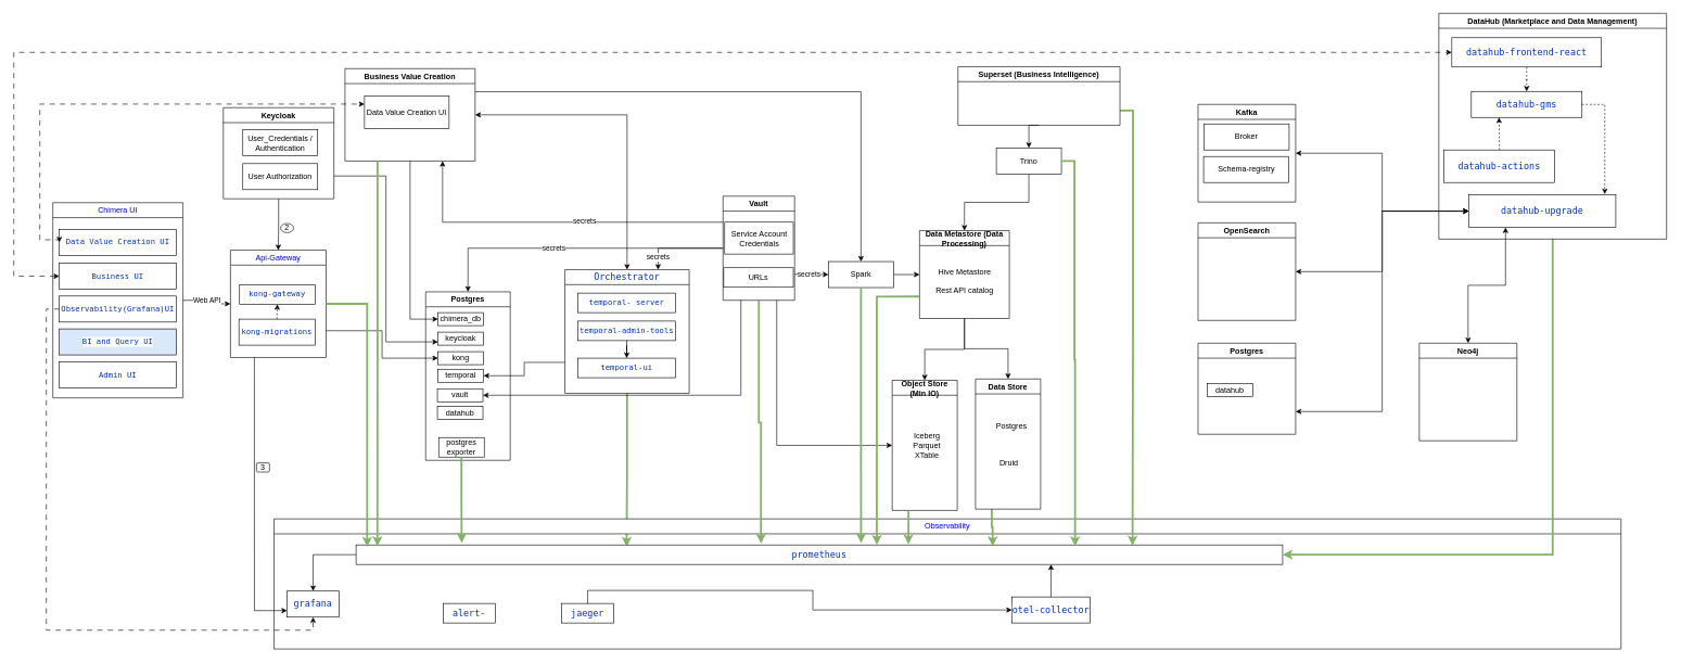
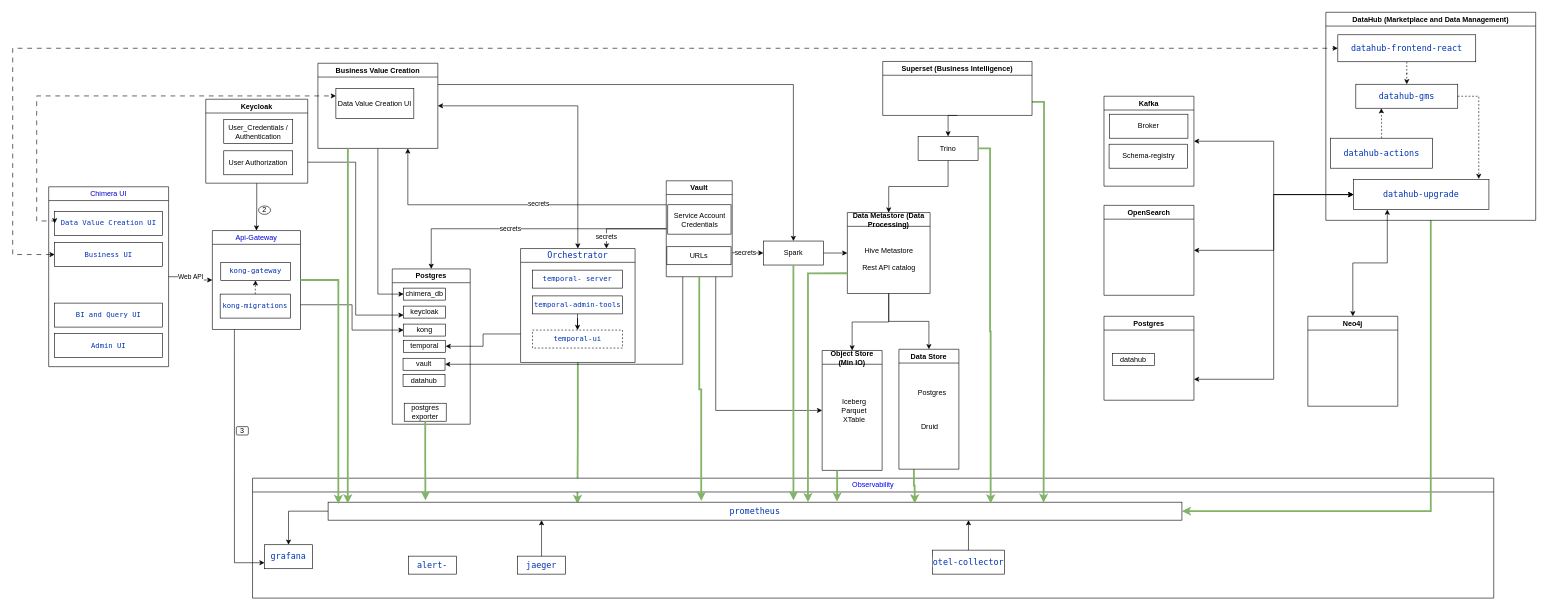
- <mxCell id="65" value="&lt;div style=&quot;text-align: start; background-color: rgb(255, 255, 255);&quot;&gt;&lt;pre style=&quot;font-family: &amp;quot;JetBrains Mono&amp;quot;, monospace;&quot;&gt;&lt;font style=&quot;font-size: 12px;&quot; color=&quot;#0033b3&quot;&gt;Observability(Grafana)UI&lt;/font&gt;&lt;/pre&gt;&lt;/div&gt;" style="rounded=0;whiteSpace=wrap;html=1;" parent="62" vertex="1"><mxGeometry x="10" y="143.5" width="180" height="40" as="geometry" /></mxCell>
- <mxCell id="66" value="&lt;div style=&quot;text-align: start; background-color: rgb(255, 255, 255);&quot;&gt;&lt;pre style=&quot;font-family: &amp;quot;JetBrains Mono&amp;quot;, monospace;&quot;&gt;&lt;font style=&quot;font-size: 12px;&quot; color=&quot;#0033b3&quot;&gt;BI and Query UI&lt;/font&gt;&lt;/pre&gt;&lt;/div&gt;" style="rounded=0;whiteSpace=wrap;html=1;fillColor=#dae8fc;" parent="62" vertex="1"><mxGeometry x="10" y="194" width="180" height="40" as="geometry" /></mxCell>
+ <mxCell id="66" value="&lt;div style=&quot;text-align: start; background-color: rgb(255, 255, 255);&quot;&gt;&lt;pre style=&quot;font-family: &amp;quot;JetBrains Mono&amp;quot;, monospace;&quot;&gt;&lt;font style=&quot;font-size: 12px;&quot; color=&quot;#0033b3&quot;&gt;BI and Query UI&lt;/font&gt;&lt;/pre&gt;&lt;/div&gt;" style="rounded=0;whiteSpace=wrap;html=1;" parent="62" vertex="1"><mxGeometry x="10" y="194" width="180" height="40" as="geometry" /></mxCell>
- <mxCell id="7" value="&lt;div style=&quot;text-align: start; background-color: rgb(255, 255, 255); color: rgb(8, 8, 8);&quot;&gt;&lt;pre style=&quot;font-family: &amp;quot;JetBrains Mono&amp;quot;, monospace;&quot;&gt;&lt;span style=&quot;color: rgb(0, 51, 179);&quot;&gt;&lt;font style=&quot;font-size: 12px;&quot;&gt;temporal-ui&lt;/font&gt;&lt;/span&gt;&lt;/pre&gt;&lt;/div&gt;" style="whiteSpace=wrap;html=1;rounded=0;" parent="4" vertex="1"><mxGeometry x="20" y="136" width="150" height="30" as="geometry" /></mxCell>
+ <mxCell id="7" value="&lt;div style=&quot;text-align: start; background-color: rgb(255, 255, 255); color: rgb(8, 8, 8);&quot;&gt;&lt;pre style=&quot;font-family: &amp;quot;JetBrains Mono&amp;quot;, monospace;&quot;&gt;&lt;span style=&quot;color: rgb(0, 51, 179);&quot;&gt;&lt;font style=&quot;font-size: 12px;&quot;&gt;temporal-ui&lt;/font&gt;&lt;/span&gt;&lt;/pre&gt;&lt;/div&gt;" style="whiteSpace=wrap;html=1;rounded=0;dashed=1;" parent="4" vertex="1"><mxGeometry x="20" y="136" width="150" height="30" as="geometry" /></mxCell>
- <mxCell id="22" style="edgeStyle=orthogonalEdgeStyle;rounded=0;orthogonalLoop=1;jettySize=auto;html=1;exitX=0.5;exitY=0;exitDx=0;exitDy=0;" parent="15" source="18" target="21" edge="1"><mxGeometry relative="1" as="geometry" /></mxCell>
+ <mxCell id="22" style="edgeStyle=orthogonalEdgeStyle;rounded=0;orthogonalLoop=1;jettySize=auto;html=1;exitX=0.5;exitY=0;exitDx=0;exitDy=0;entryX=0.25;entryY=1;entryDx=0;entryDy=0;" parent="15" source="18" target="17" edge="1"><mxGeometry relative="1" as="geometry" /></mxCell>
- <mxCell id="91" style="edgeStyle=orthogonalEdgeStyle;rounded=0;orthogonalLoop=1;jettySize=auto;html=1;exitX=0;exitY=0.5;exitDx=0;exitDy=0;entryX=0.5;entryY=1;entryDx=0;entryDy=0;dashed=1;dashPattern=8 8;" parent="1" source="65" target="19" edge="1"><mxGeometry relative="1" as="geometry" /></mxCell>
